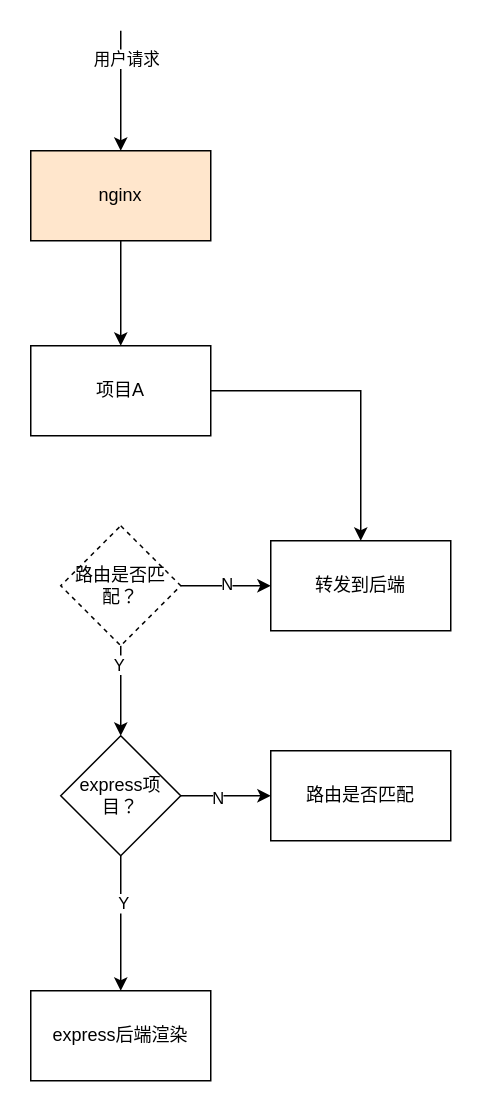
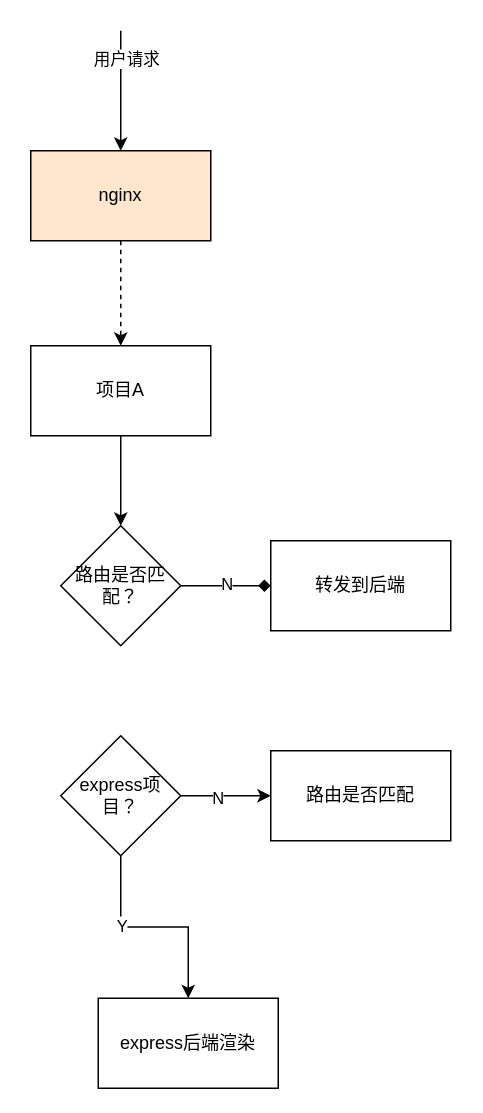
- <mxCell id="2" style="edgeStyle=orthogonalEdgeStyle;rounded=0;orthogonalLoop=1;jettySize=auto;html=1;exitX=0.5;exitY=1;exitDx=0;exitDy=0;entryX=0.5;entryY=0;entryDx=0;entryDy=0;" edge="1" parent="1" source="3" target="7"><mxGeometry relative="1" as="geometry" /></mxCell>
+ <mxCell id="2" style="edgeStyle=orthogonalEdgeStyle;rounded=0;orthogonalLoop=1;jettySize=auto;html=1;exitX=0.5;exitY=1;exitDx=0;exitDy=0;entryX=0.5;entryY=0;entryDx=0;entryDy=0;dashed=1;" edge="1" parent="1" source="3" target="7"><mxGeometry relative="1" as="geometry" /></mxCell>
- <mxCell id="6" value="" style="edgeStyle=orthogonalEdgeStyle;rounded=0;orthogonalLoop=1;jettySize=auto;html=1;" edge="1" parent="1" source="7" target="18"><mxGeometry relative="1" as="geometry"><mxPoint x="80" y="370" as="targetPoint" /></mxGeometry></mxCell>
+ <mxCell id="6" value="" style="edgeStyle=orthogonalEdgeStyle;rounded=0;orthogonalLoop=1;jettySize=auto;html=1;entryX=0.5;entryY=0;entryDx=0;entryDy=0;" edge="1" parent="1" source="7" target="12"><mxGeometry relative="1" as="geometry"><mxPoint x="80" y="370" as="targetPoint" /></mxGeometry></mxCell>
- <mxCell id="12" value="路由是否匹配？" style="rhombus;whiteSpace=wrap;html=1;dashed=1;" vertex="1" parent="1"><mxGeometry x="40" y="350" width="80" height="80" as="geometry" /></mxCell>
+ <mxCell id="12" value="路由是否匹配？" style="rhombus;whiteSpace=wrap;html=1;" vertex="1" parent="1"><mxGeometry x="40" y="350" width="80" height="80" as="geometry" /></mxCell>
- <mxCell id="10" value="" style="edgeStyle=orthogonalEdgeStyle;rounded=0;orthogonalLoop=1;jettySize=auto;html=1;" edge="1" parent="1" source="12" target="18"><mxGeometry relative="1" as="geometry" /></mxCell>
+ <mxCell id="10" value="" style="edgeStyle=orthogonalEdgeStyle;rounded=0;orthogonalLoop=1;jettySize=auto;html=1;endArrow=diamond;" edge="1" parent="1" source="12" target="18"><mxGeometry relative="1" as="geometry" /></mxCell>
- <mxCell id="8" style="edgeStyle=orthogonalEdgeStyle;rounded=0;orthogonalLoop=1;jettySize=auto;html=1;exitX=0.5;exitY=1;exitDx=0;exitDy=0;" edge="1" parent="1" source="12" target="17"><mxGeometry relative="1" as="geometry" /></mxCell>
- <mxCell id="9" value="Y" style="edgeLabel;html=1;align=center;verticalAlign=middle;resizable=0;points=[];" vertex="1" connectable="0" parent="8"><mxGeometry x="-0.6" y="-2" relative="1" as="geometry"><mxPoint as="offset" /></mxGeometry></mxCell>
- <mxCell id="19" value="express后端渲染" style="whiteSpace=wrap;html=1;" vertex="1" parent="1"><mxGeometry x="20" y="660" width="120" height="60" as="geometry" /></mxCell>
+ <mxCell id="19" value="express后端渲染" style="whiteSpace=wrap;html=1;" vertex="1" parent="1"><mxGeometry x="65" y="665" width="120" height="60" as="geometry" /></mxCell>
